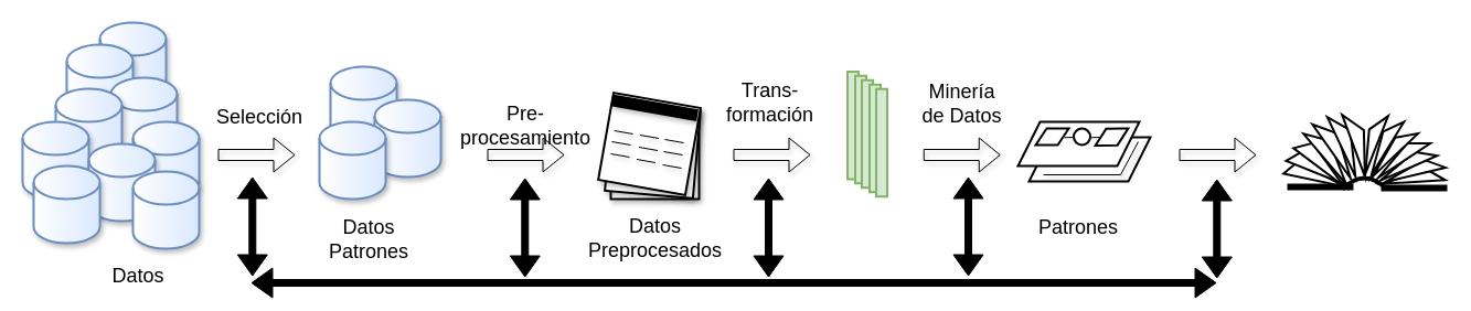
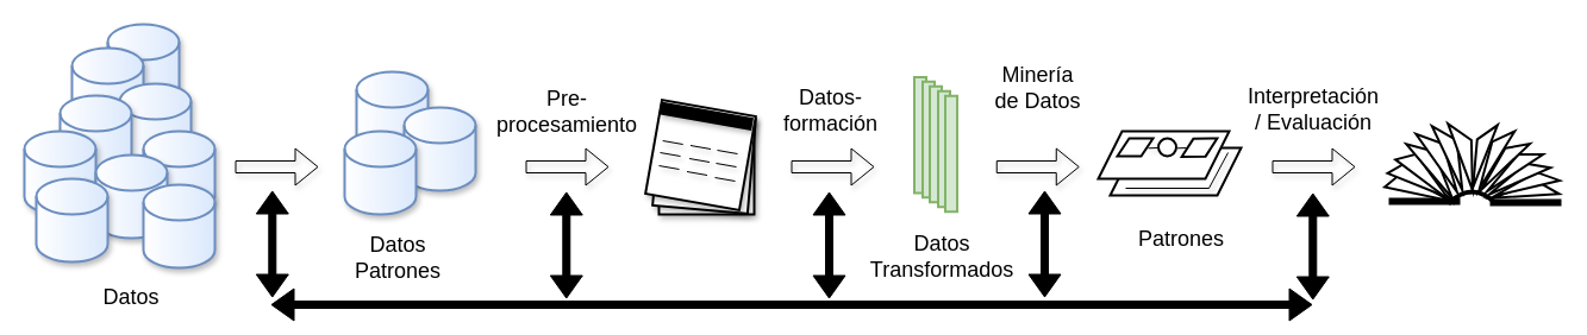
+ <mxCell id="51" value="Interpretación / Evaluación" style="text;html=1;strokeColor=none;fillColor=none;align=center;verticalAlign=middle;whiteSpace=wrap;rounded=0;shadow=1;sketch=0;fontSize=18;" vertex="1" parent="1"><mxGeometry x="1048" y="70" width="110" height="44" as="geometry" /></mxCell>
- <mxCell id="24" value="Trans-formación" style="text;html=1;strokeColor=none;fillColor=none;align=center;verticalAlign=middle;whiteSpace=wrap;rounded=0;shadow=1;sketch=0;fontSize=18;" vertex="1" parent="1"><mxGeometry x="652" y="71" width="91" height="44" as="geometry" /></mxCell>
+ <mxCell id="24" value="Datos-formación" style="text;html=1;strokeColor=none;fillColor=none;align=center;verticalAlign=middle;whiteSpace=wrap;rounded=0;shadow=1;sketch=0;fontSize=18;" vertex="1" parent="1"><mxGeometry x="652" y="71" width="91" height="44" as="geometry" /></mxCell>
- <mxCell id="43" value="Minería &lt;br&gt;de Datos" style="text;html=1;strokeColor=none;fillColor=none;align=center;verticalAlign=middle;whiteSpace=wrap;rounded=0;shadow=1;sketch=0;fontSize=18;" vertex="1" parent="1"><mxGeometry x="833.25" y="72" width="76.75" height="44" as="geometry" /></mxCell>
+ <mxCell id="43" value="Minería &lt;br&gt;de Datos" style="text;html=1;strokeColor=none;fillColor=none;align=center;verticalAlign=middle;whiteSpace=wrap;rounded=0;shadow=1;sketch=0;fontSize=18;" vertex="1" parent="1"><mxGeometry x="833.25" y="52" width="76.75" height="44" as="geometry" /></mxCell>
- <mxCell id="12" value="Selección" style="text;html=1;strokeColor=none;fillColor=none;align=center;verticalAlign=middle;whiteSpace=wrap;rounded=0;shadow=1;sketch=0;fontSize=18;" vertex="1" parent="1"><mxGeometry x="200" y="96" width="70" height="20" as="geometry" /></mxCell>
- <mxCell id="19" value="Pre-procesamiento" style="text;html=1;strokeColor=none;fillColor=none;align=center;verticalAlign=middle;whiteSpace=wrap;rounded=0;shadow=1;sketch=0;fontSize=18;" vertex="1" parent="1"><mxGeometry x="411" y="94" width="130" height="40" as="geometry" /></mxCell>
+ <mxCell id="19" value="Pre-procesamiento" style="text;html=1;strokeColor=none;fillColor=none;align=center;verticalAlign=middle;whiteSpace=wrap;rounded=0;shadow=1;sketch=0;fontSize=18;" vertex="1" parent="1"><mxGeometry x="411" y="74" width="130" height="40" as="geometry" /></mxCell>
- <mxCell id="46" value="Patrones" style="text;html=1;strokeColor=none;fillColor=none;align=center;verticalAlign=middle;whiteSpace=wrap;rounded=0;shadow=1;sketch=0;fontSize=18;" vertex="1" parent="1"><mxGeometry x="932" y="192" width="90" height="28" as="geometry" /></mxCell>
+ <mxCell id="46" value="Patrones" style="text;html=1;strokeColor=none;fillColor=none;align=center;verticalAlign=middle;whiteSpace=wrap;rounded=0;shadow=1;sketch=0;fontSize=18;" vertex="1" parent="1"><mxGeometry x="947" y="187" width="90" height="28" as="geometry" /></mxCell>
- <mxCell id="35" value="Datos Preprocesados" style="text;html=1;strokeColor=none;fillColor=none;align=center;verticalAlign=middle;whiteSpace=wrap;rounded=0;shadow=1;sketch=0;fontSize=18;" vertex="1" parent="1"><mxGeometry x="526" y="193" width="135" height="45" as="geometry" /></mxCell>
+ <mxCell id="41" value="Datos Transformados" style="text;html=1;strokeColor=none;fillColor=none;align=center;verticalAlign=middle;whiteSpace=wrap;rounded=0;shadow=1;sketch=0;fontSize=18;" vertex="1" parent="1"><mxGeometry x="731" y="193.5" width="120" height="45" as="geometry" /></mxCell>
- <mxCell id="17" value="Datos" style="text;html=1;strokeColor=none;fillColor=none;align=center;verticalAlign=middle;whiteSpace=wrap;rounded=0;shadow=1;sketch=0;fontSize=18;" vertex="1" parent="1"><mxGeometry x="90" y="240" width="70" height="20" as="geometry" /></mxCell>
+ <mxCell id="17" value="Datos" style="text;html=1;strokeColor=none;fillColor=none;align=center;verticalAlign=middle;whiteSpace=wrap;rounded=0;shadow=1;sketch=0;fontSize=18;" vertex="1" parent="1"><mxGeometry x="75" y="240" width="70" height="20" as="geometry" /></mxCell>
